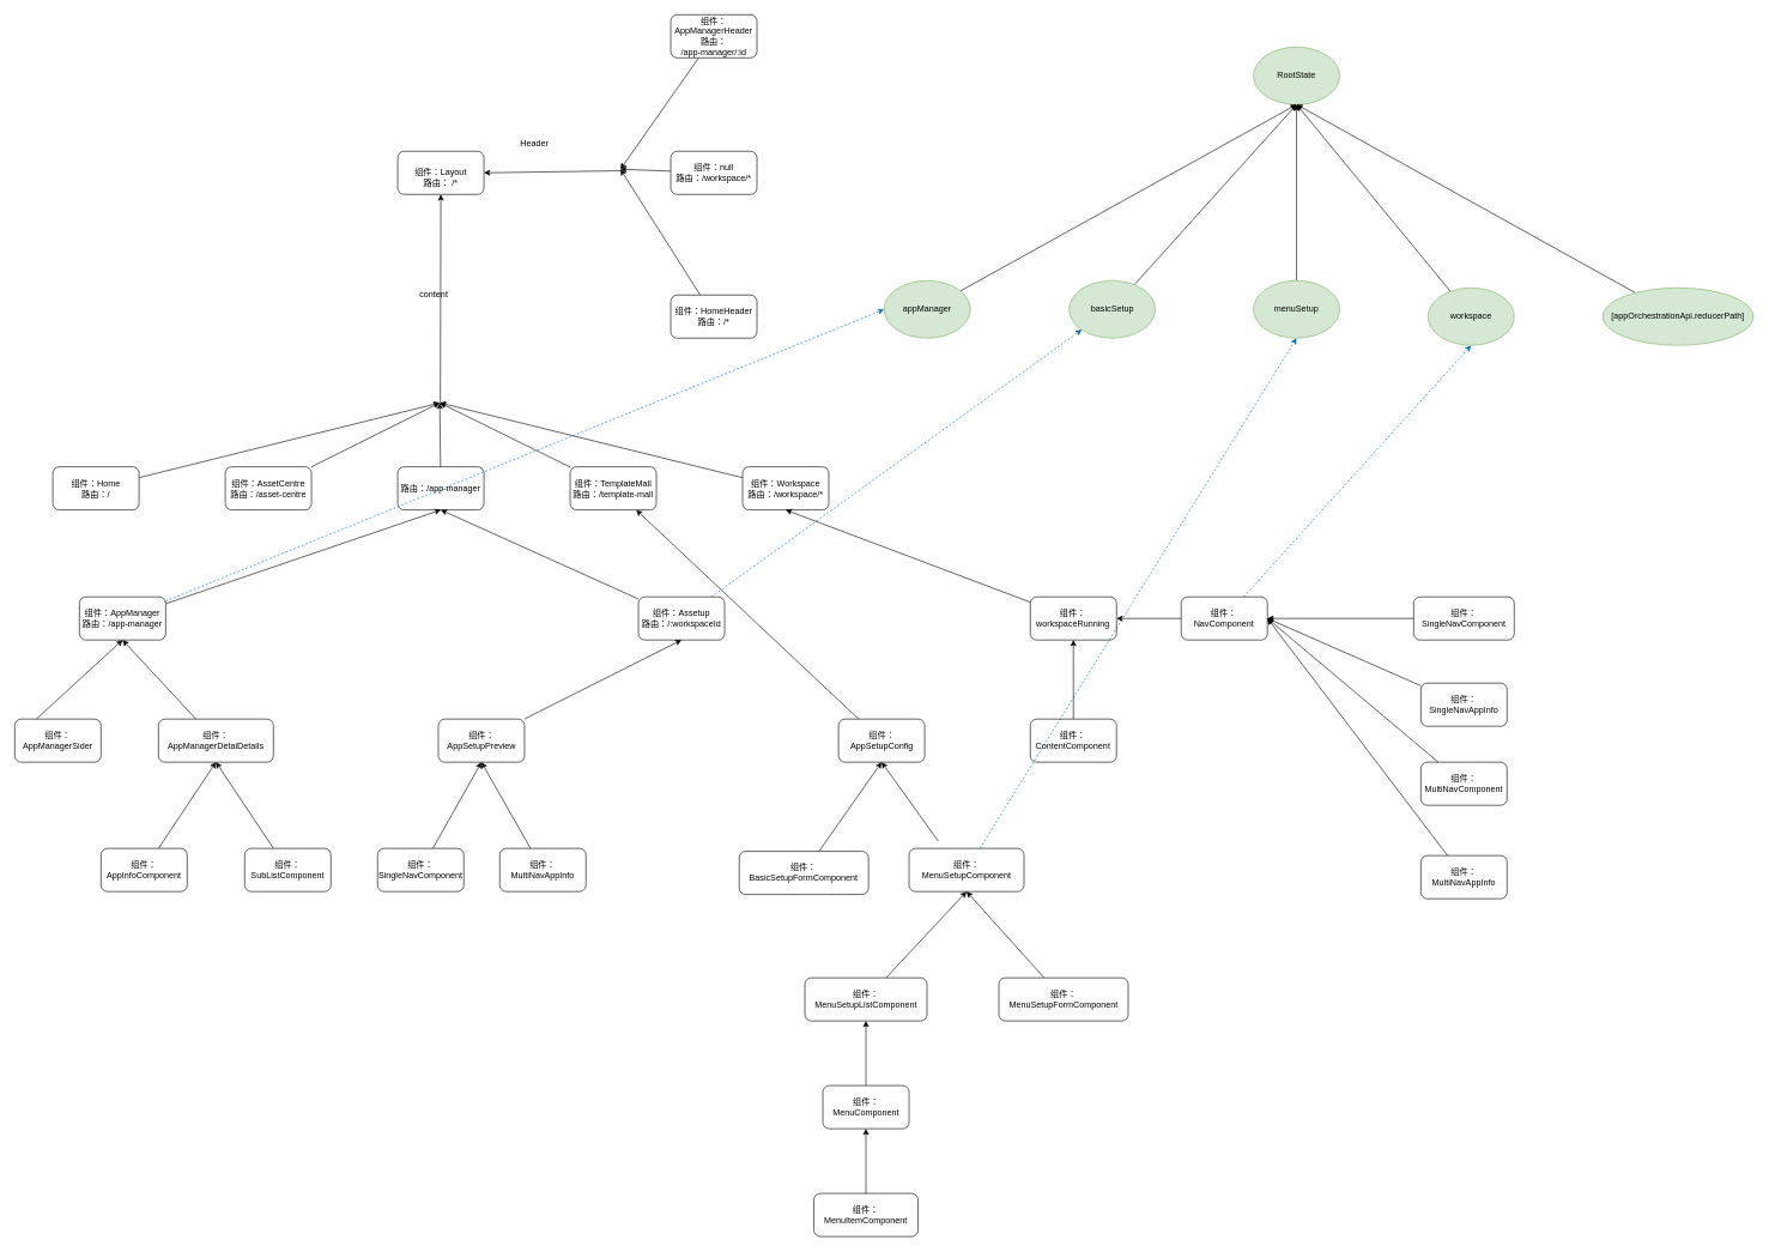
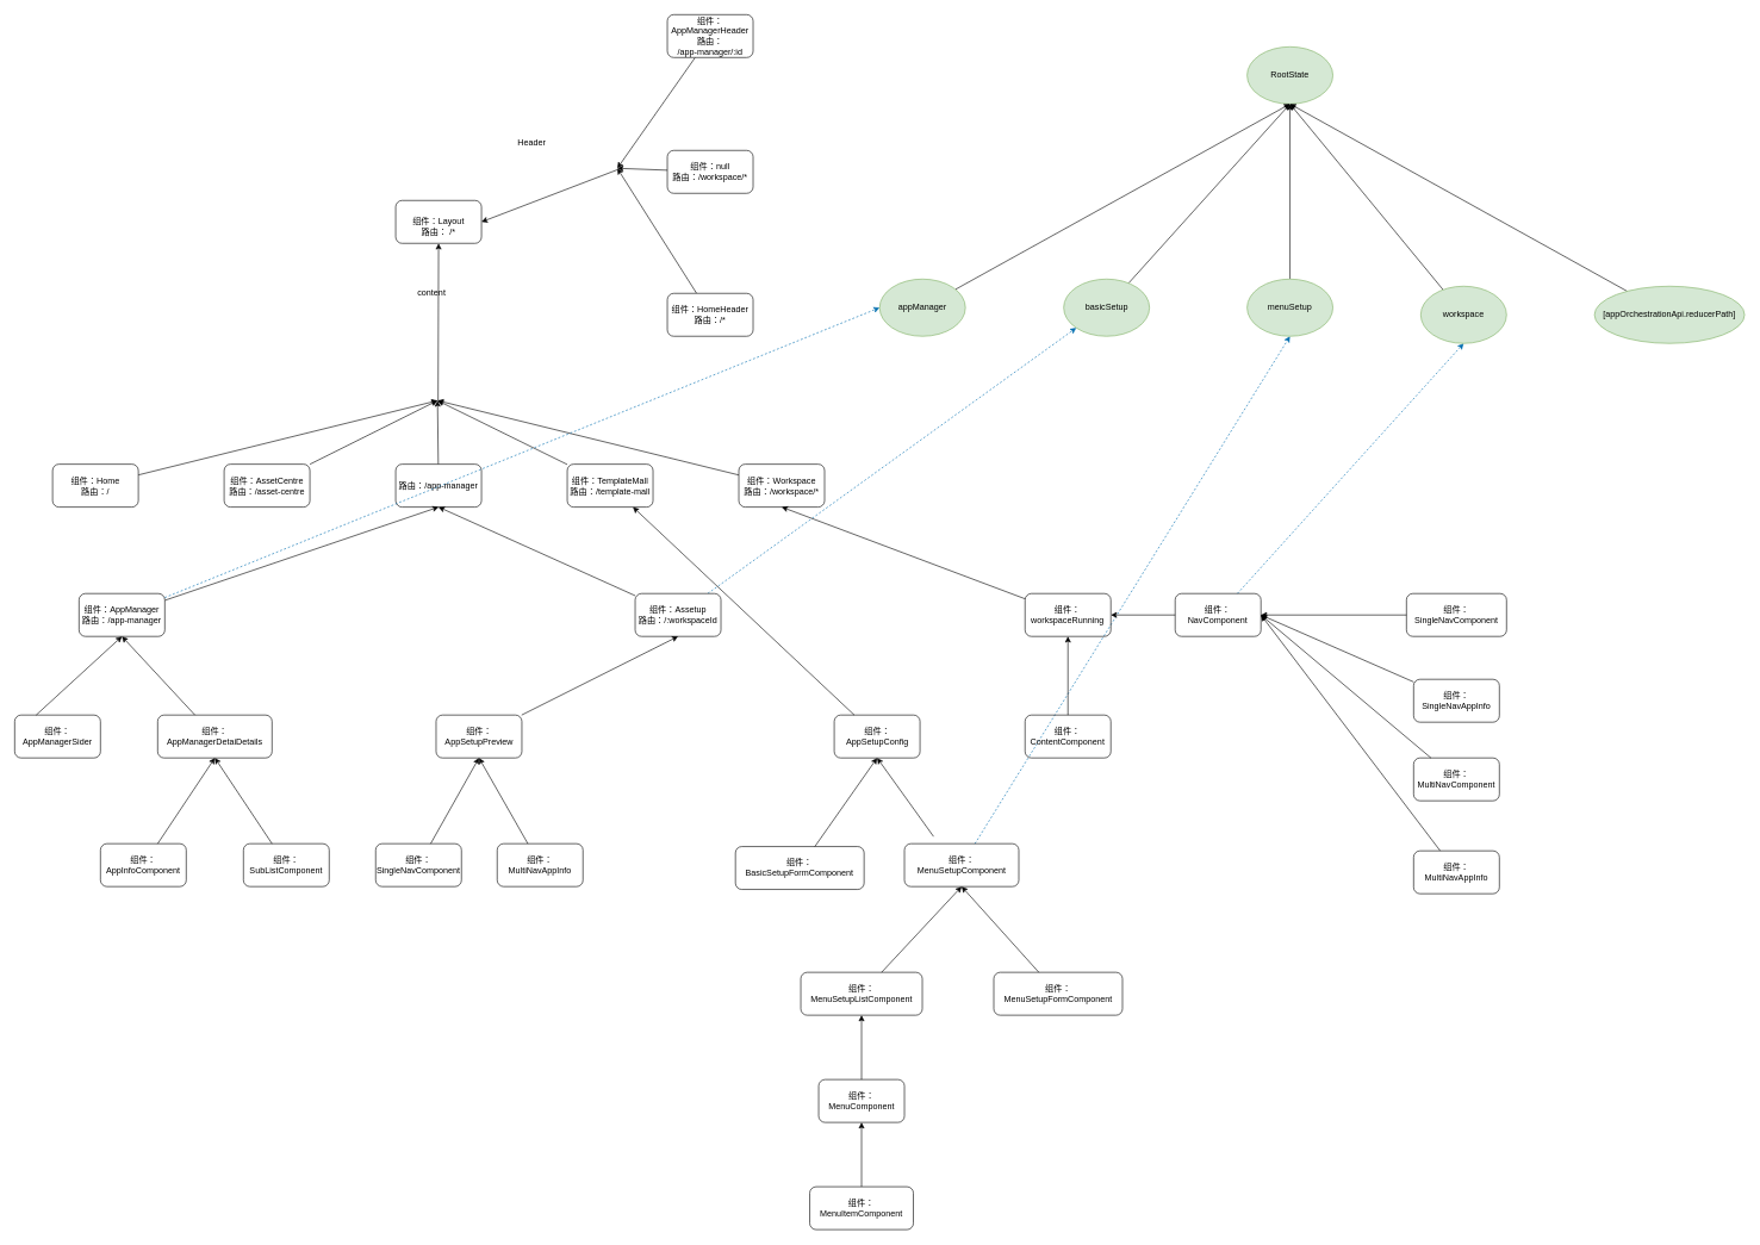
- <mxCell id="4" value="&lt;br&gt;组件：Layout&lt;br&gt;路由： /*" style="rounded=1;whiteSpace=wrap;html=1;align=center;" parent="1" vertex="1"><mxGeometry x="553" y="210" width="120" height="60" as="geometry" /></mxCell>
+ <mxCell id="4" value="&lt;br&gt;组件：Layout&lt;br&gt;路由： /*" style="rounded=1;whiteSpace=wrap;html=1;align=center;" parent="1" vertex="1"><mxGeometry x="553" y="280" width="120" height="60" as="geometry" /></mxCell>
